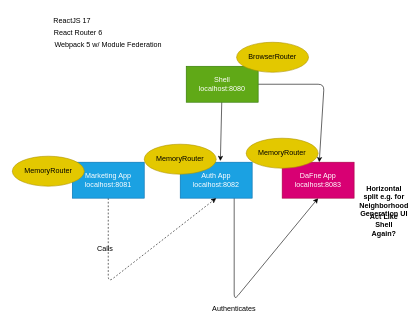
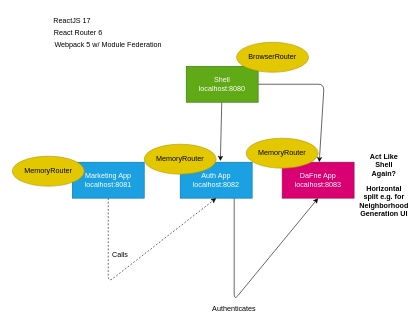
- <mxCell id="15" value="&lt;b&gt;Act Like Shell Again?&lt;/b&gt;" style="text;html=1;strokeColor=none;fillColor=none;align=center;verticalAlign=middle;whiteSpace=wrap;rounded=0;" vertex="1" parent="1"><mxGeometry x="610" y="360" width="60" height="30" as="geometry" /></mxCell>
+ <mxCell id="15" value="&lt;b&gt;Act Like Shell Again?&lt;/b&gt;" style="text;html=1;strokeColor=none;fillColor=none;align=center;verticalAlign=middle;whiteSpace=wrap;rounded=0;" vertex="1" parent="1"><mxGeometry x="610" y="260" width="60" height="30" as="geometry" /></mxCell>
- <mxCell id="10" value="Calls" style="text;html=1;strokeColor=none;fillColor=none;align=center;verticalAlign=middle;whiteSpace=wrap;rounded=0;" vertex="1" parent="1"><mxGeometry x="145" y="400" width="60" height="30" as="geometry" /></mxCell>
+ <mxCell id="10" value="Calls" style="text;html=1;strokeColor=none;fillColor=none;align=center;verticalAlign=middle;whiteSpace=wrap;rounded=0;" vertex="1" parent="1"><mxGeometry x="170" y="410" width="60" height="30" as="geometry" /></mxCell>
